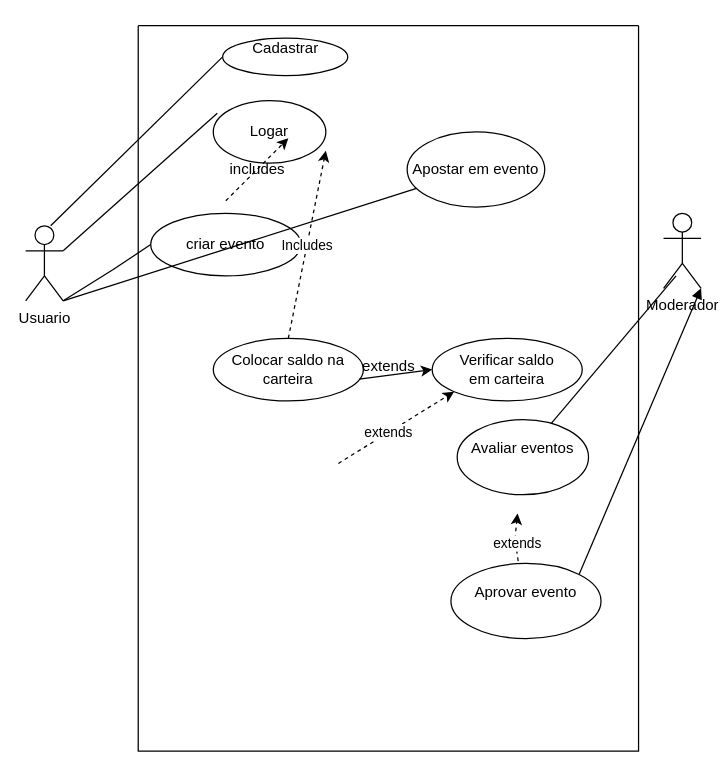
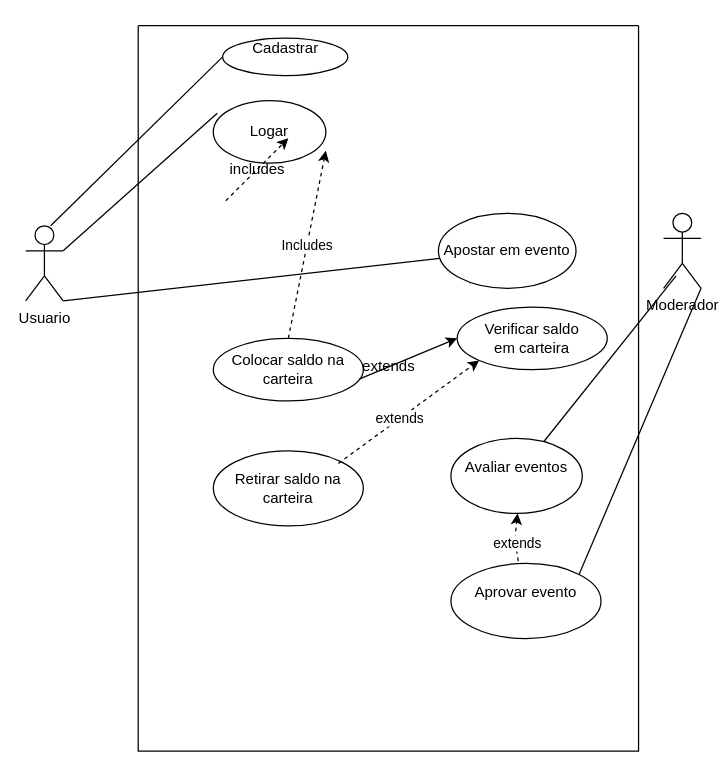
- <mxCell id="6" value="Apostar em evento" style="ellipse;whiteSpace=wrap;html=1;" vertex="1" parent="1"><mxGeometry x="325" y="105" width="110" height="60" as="geometry" /></mxCell>
+ <mxCell id="6" value="Apostar em evento" style="ellipse;whiteSpace=wrap;html=1;" vertex="1" parent="1"><mxGeometry x="350" y="170" width="110" height="60" as="geometry" /></mxCell>
- <mxCell id="5" value="criar evento" style="ellipse;whiteSpace=wrap;html=1;" vertex="1" parent="1"><mxGeometry x="120" y="170" width="120" height="50" as="geometry" /></mxCell>
- <mxCell id="23" value="" style="endArrow=none;html=1;rounded=0;exitX=1;exitY=1;exitDx=0;exitDy=0;exitPerimeter=0;entryX=0;entryY=0.5;entryDx=0;entryDy=0;" edge="1" parent="1" source="2" target="5"><mxGeometry width="50" height="50" relative="1" as="geometry"><mxPoint x="60" y="240" as="sourcePoint" /><mxPoint x="120" y="185" as="targetPoint" /><Array as="points"><mxPoint x="90" y="215" /></Array></mxGeometry></mxCell>
- <mxCell id="26" value="" style="endArrow=block;html=1;rounded=0;entryX=1;entryY=1;entryDx=0;entryDy=0;entryPerimeter=0;exitX=1;exitY=0;exitDx=0;exitDy=0;" edge="1" parent="1" source="15" target="4"><mxGeometry width="50" height="50" relative="1" as="geometry"><mxPoint x="510" y="290" as="sourcePoint" /><mxPoint x="560" y="240" as="targetPoint" /></mxGeometry></mxCell>
+ <mxCell id="26" value="" style="endArrow=none;html=1;rounded=0;entryX=1;entryY=1;entryDx=0;entryDy=0;entryPerimeter=0;exitX=1;exitY=0;exitDx=0;exitDy=0;" edge="1" parent="1" source="15" target="4"><mxGeometry width="50" height="50" relative="1" as="geometry"><mxPoint x="510" y="290" as="sourcePoint" /><mxPoint x="560" y="240" as="targetPoint" /></mxGeometry></mxCell>
- <mxCell id="7" value="Verificar saldo&lt;div&gt;em carteira&lt;/div&gt;" style="ellipse;whiteSpace=wrap;html=1;" vertex="1" parent="1"><mxGeometry x="345" y="270" width="120" height="50" as="geometry" /></mxCell>
+ <mxCell id="7" value="Verificar saldo&lt;div&gt;em carteira&lt;/div&gt;" style="ellipse;whiteSpace=wrap;html=1;" vertex="1" parent="1"><mxGeometry x="365" y="245" width="120" height="50" as="geometry" /></mxCell>
- <mxCell id="13" value="Avaliar eventos&lt;div&gt;&lt;br&gt;&lt;/div&gt;" style="ellipse;whiteSpace=wrap;html=1;" vertex="1" parent="11"><mxGeometry x="255" y="315" width="105" height="60" as="geometry" /></mxCell>
+ <mxCell id="13" value="Avaliar eventos&lt;div&gt;&lt;br&gt;&lt;/div&gt;" style="ellipse;whiteSpace=wrap;html=1;" vertex="1" parent="11"><mxGeometry x="250" y="330" width="105" height="60" as="geometry" /></mxCell>
+ <mxCell id="20" value="Retirar saldo na carteira" style="ellipse;whiteSpace=wrap;html=1;" vertex="1" parent="11"><mxGeometry x="60" y="340" width="120" height="60" as="geometry" /></mxCell>
